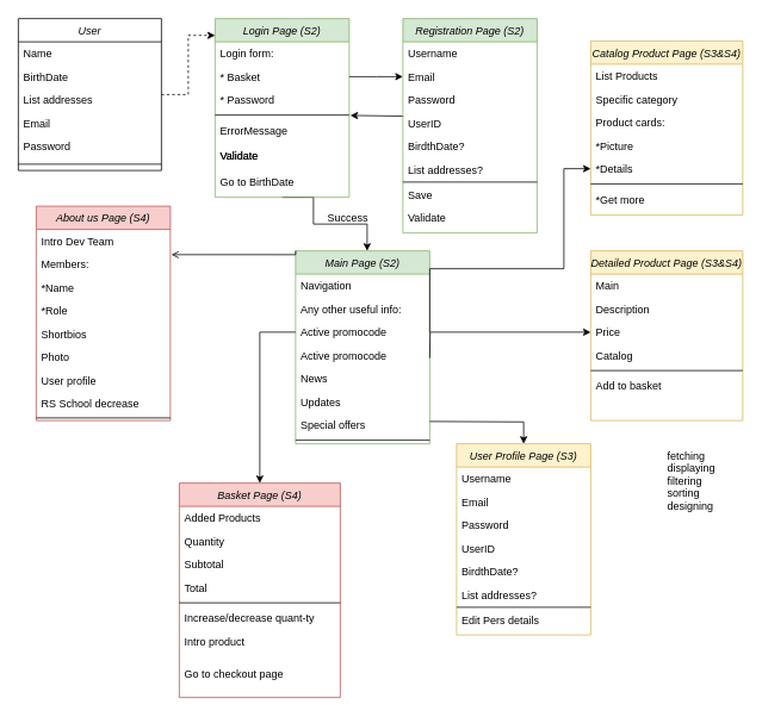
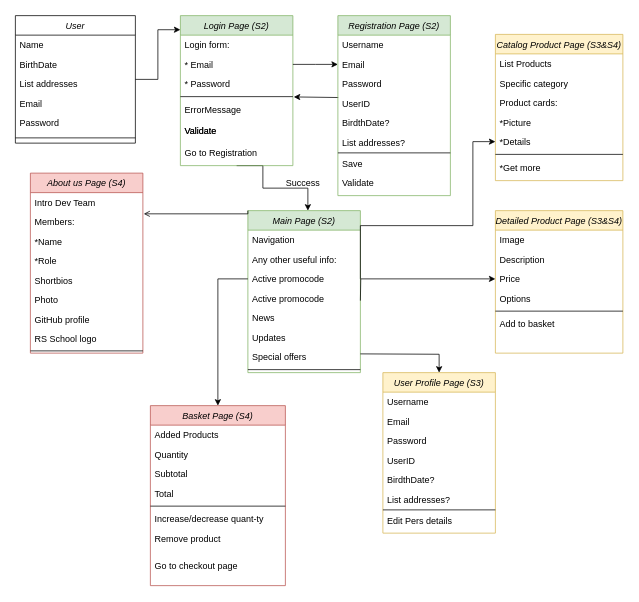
- <mxCell id="2" style="edgeStyle=orthogonalEdgeStyle;rounded=0;orthogonalLoop=1;jettySize=auto;html=1;exitX=1;exitY=0.5;exitDx=0;exitDy=0;entryX=0;entryY=0.094;entryDx=0;entryDy=0;entryPerimeter=0;dashed=1;" edge="1" parent="1" source="3" target="11"><mxGeometry relative="1" as="geometry" /></mxCell>
+ <mxCell id="2" style="edgeStyle=orthogonalEdgeStyle;rounded=0;orthogonalLoop=1;jettySize=auto;html=1;exitX=1;exitY=0.5;exitDx=0;exitDy=0;entryX=0;entryY=0.094;entryDx=0;entryDy=0;entryPerimeter=0;" edge="1" parent="1" source="3" target="11"><mxGeometry relative="1" as="geometry" /></mxCell>
- <mxCell id="14" value="* Basket" style="text;align=left;verticalAlign=top;spacingLeft=4;spacingRight=4;overflow=hidden;rotatable=0;points=[[0,0.5],[1,0.5]];portConstraint=eastwest;rounded=0;shadow=0;html=0;" vertex="1" parent="11"><mxGeometry y="52" width="150" height="26" as="geometry" /></mxCell>
+ <mxCell id="14" value="* Email" style="text;align=left;verticalAlign=top;spacingLeft=4;spacingRight=4;overflow=hidden;rotatable=0;points=[[0,0.5],[1,0.5]];portConstraint=eastwest;rounded=0;shadow=0;html=0;" vertex="1" parent="11"><mxGeometry y="52" width="150" height="26" as="geometry" /></mxCell>
- <mxCell id="19" value="Go to BirthDate" style="text;align=left;verticalAlign=top;spacingLeft=4;spacingRight=4;overflow=hidden;rotatable=0;points=[[0,0.5],[1,0.5]];portConstraint=eastwest;" vertex="1" parent="11"><mxGeometry y="170" width="150" height="20" as="geometry" /></mxCell>
+ <mxCell id="19" value="Go to Registration" style="text;align=left;verticalAlign=top;spacingLeft=4;spacingRight=4;overflow=hidden;rotatable=0;points=[[0,0.5],[1,0.5]];portConstraint=eastwest;" vertex="1" parent="11"><mxGeometry y="170" width="150" height="20" as="geometry" /></mxCell>
- <mxCell id="32" value="Success" style="text;align=left;verticalAlign=top;spacingLeft=4;spacingRight=4;overflow=hidden;rotatable=0;points=[[0,0.5],[1,0.5]];portConstraint=eastwest;rounded=0;shadow=0;html=0;" vertex="1" parent="1"><mxGeometry x="360" y="230" width="60" height="26" as="geometry" /></mxCell>
+ <mxCell id="32" value="Success" style="text;align=left;verticalAlign=top;spacingLeft=4;spacingRight=4;overflow=hidden;rotatable=0;points=[[0,0.5],[1,0.5]];portConstraint=eastwest;rounded=0;shadow=0;html=0;" vertex="1" parent="1"><mxGeometry x="375" y="230" width="60" height="26" as="geometry" /></mxCell>
- <mxCell id="54" value="Main" style="text;align=left;verticalAlign=top;spacingLeft=4;spacingRight=4;overflow=hidden;rotatable=0;points=[[0,0.5],[1,0.5]];portConstraint=eastwest;rounded=0;shadow=0;html=0;" vertex="1" parent="53"><mxGeometry y="26" width="170" height="26" as="geometry" /></mxCell>
+ <mxCell id="54" value="Image" style="text;align=left;verticalAlign=top;spacingLeft=4;spacingRight=4;overflow=hidden;rotatable=0;points=[[0,0.5],[1,0.5]];portConstraint=eastwest;rounded=0;shadow=0;html=0;" vertex="1" parent="53"><mxGeometry y="26" width="170" height="26" as="geometry" /></mxCell>
- <mxCell id="57" value="Catalog " style="text;align=left;verticalAlign=top;spacingLeft=4;spacingRight=4;overflow=hidden;rotatable=0;points=[[0,0.5],[1,0.5]];portConstraint=eastwest;rounded=0;shadow=0;html=0;" vertex="1" parent="53"><mxGeometry y="104" width="170" height="26" as="geometry" /></mxCell>
+ <mxCell id="57" value="Options " style="text;align=left;verticalAlign=top;spacingLeft=4;spacingRight=4;overflow=hidden;rotatable=0;points=[[0,0.5],[1,0.5]];portConstraint=eastwest;rounded=0;shadow=0;html=0;" vertex="1" parent="53"><mxGeometry y="104" width="170" height="26" as="geometry" /></mxCell>
- <mxCell id="77" value="User profile" style="text;align=left;verticalAlign=top;spacingLeft=4;spacingRight=4;overflow=hidden;rotatable=0;points=[[0,0.5],[1,0.5]];portConstraint=eastwest;rounded=0;shadow=0;html=0;" vertex="1" parent="70"><mxGeometry y="182" width="150" height="26" as="geometry" /></mxCell>
+ <mxCell id="77" value="GitHub profile" style="text;align=left;verticalAlign=top;spacingLeft=4;spacingRight=4;overflow=hidden;rotatable=0;points=[[0,0.5],[1,0.5]];portConstraint=eastwest;rounded=0;shadow=0;html=0;" vertex="1" parent="70"><mxGeometry y="182" width="150" height="26" as="geometry" /></mxCell>
- <mxCell id="78" value="RS School decrease" style="text;align=left;verticalAlign=top;spacingLeft=4;spacingRight=4;overflow=hidden;rotatable=0;points=[[0,0.5],[1,0.5]];portConstraint=eastwest;rounded=0;shadow=0;html=0;" vertex="1" parent="70"><mxGeometry y="208" width="150" height="26" as="geometry" /></mxCell>
+ <mxCell id="78" value="RS School logo" style="text;align=left;verticalAlign=top;spacingLeft=4;spacingRight=4;overflow=hidden;rotatable=0;points=[[0,0.5],[1,0.5]];portConstraint=eastwest;rounded=0;shadow=0;html=0;" vertex="1" parent="70"><mxGeometry y="208" width="150" height="26" as="geometry" /></mxCell>
- <mxCell id="60" value="fetching&#10;displaying&#10;filtering&#10;sorting&#10;designing " style="text;align=left;verticalAlign=top;spacingLeft=4;spacingRight=4;overflow=hidden;rotatable=0;points=[[0,0.5],[1,0.5]];portConstraint=eastwest;rounded=0;shadow=0;html=0;" vertex="1" parent="1"><mxGeometry x="740" y="496" width="70" height="90" as="geometry" /></mxCell>
- <mxCell id="88" value="Intro product" style="text;align=left;verticalAlign=top;spacingLeft=4;spacingRight=4;overflow=hidden;rotatable=0;points=[[0,0.5],[1,0.5]];portConstraint=eastwest;rounded=0;shadow=0;html=0;" vertex="1" parent="81"><mxGeometry y="164" width="180" height="36" as="geometry" /></mxCell>
+ <mxCell id="88" value="Remove product" style="text;align=left;verticalAlign=top;spacingLeft=4;spacingRight=4;overflow=hidden;rotatable=0;points=[[0,0.5],[1,0.5]];portConstraint=eastwest;rounded=0;shadow=0;html=0;" vertex="1" parent="81"><mxGeometry y="164" width="180" height="36" as="geometry" /></mxCell>
